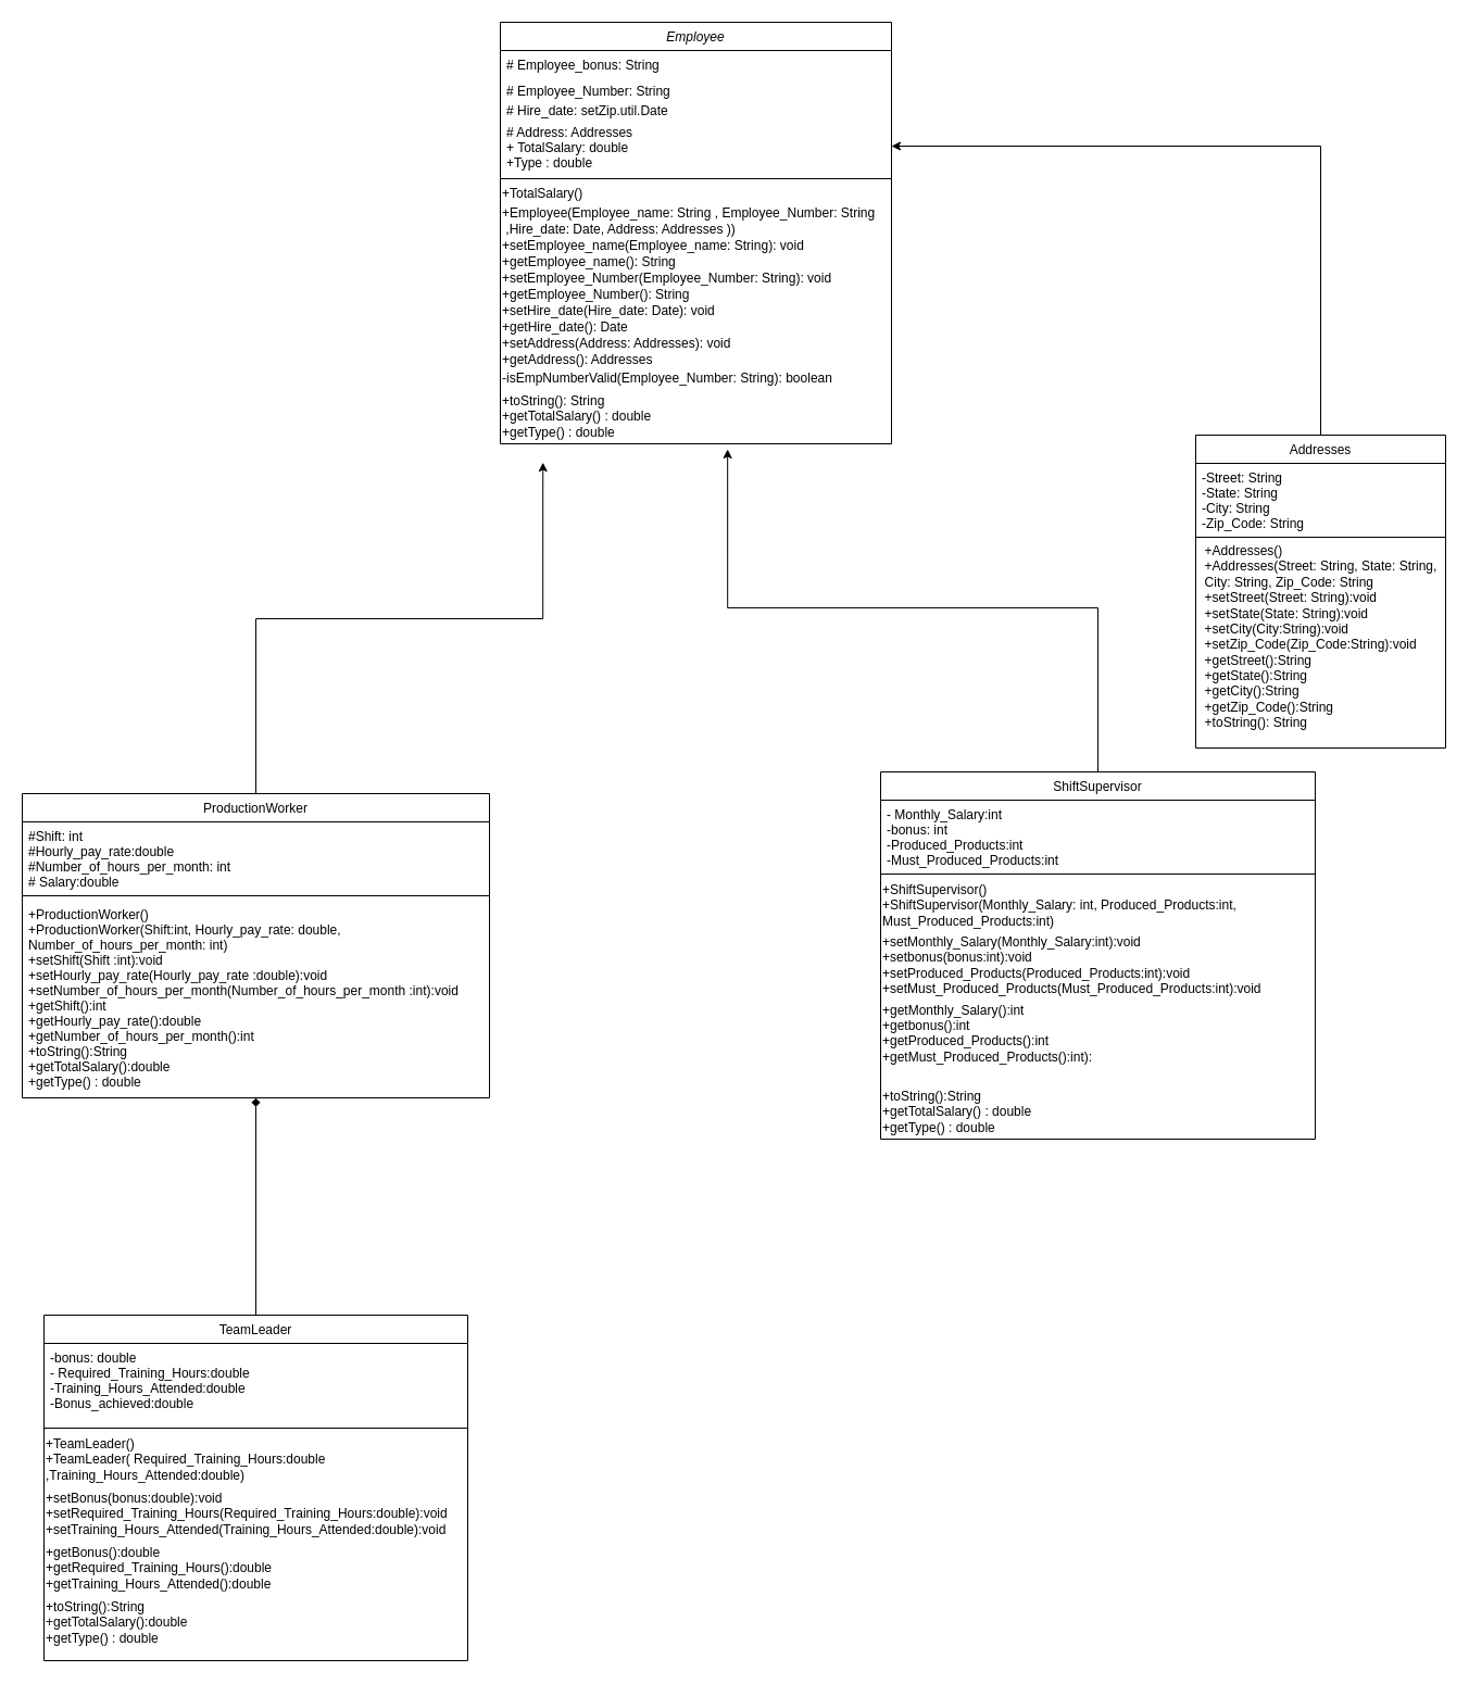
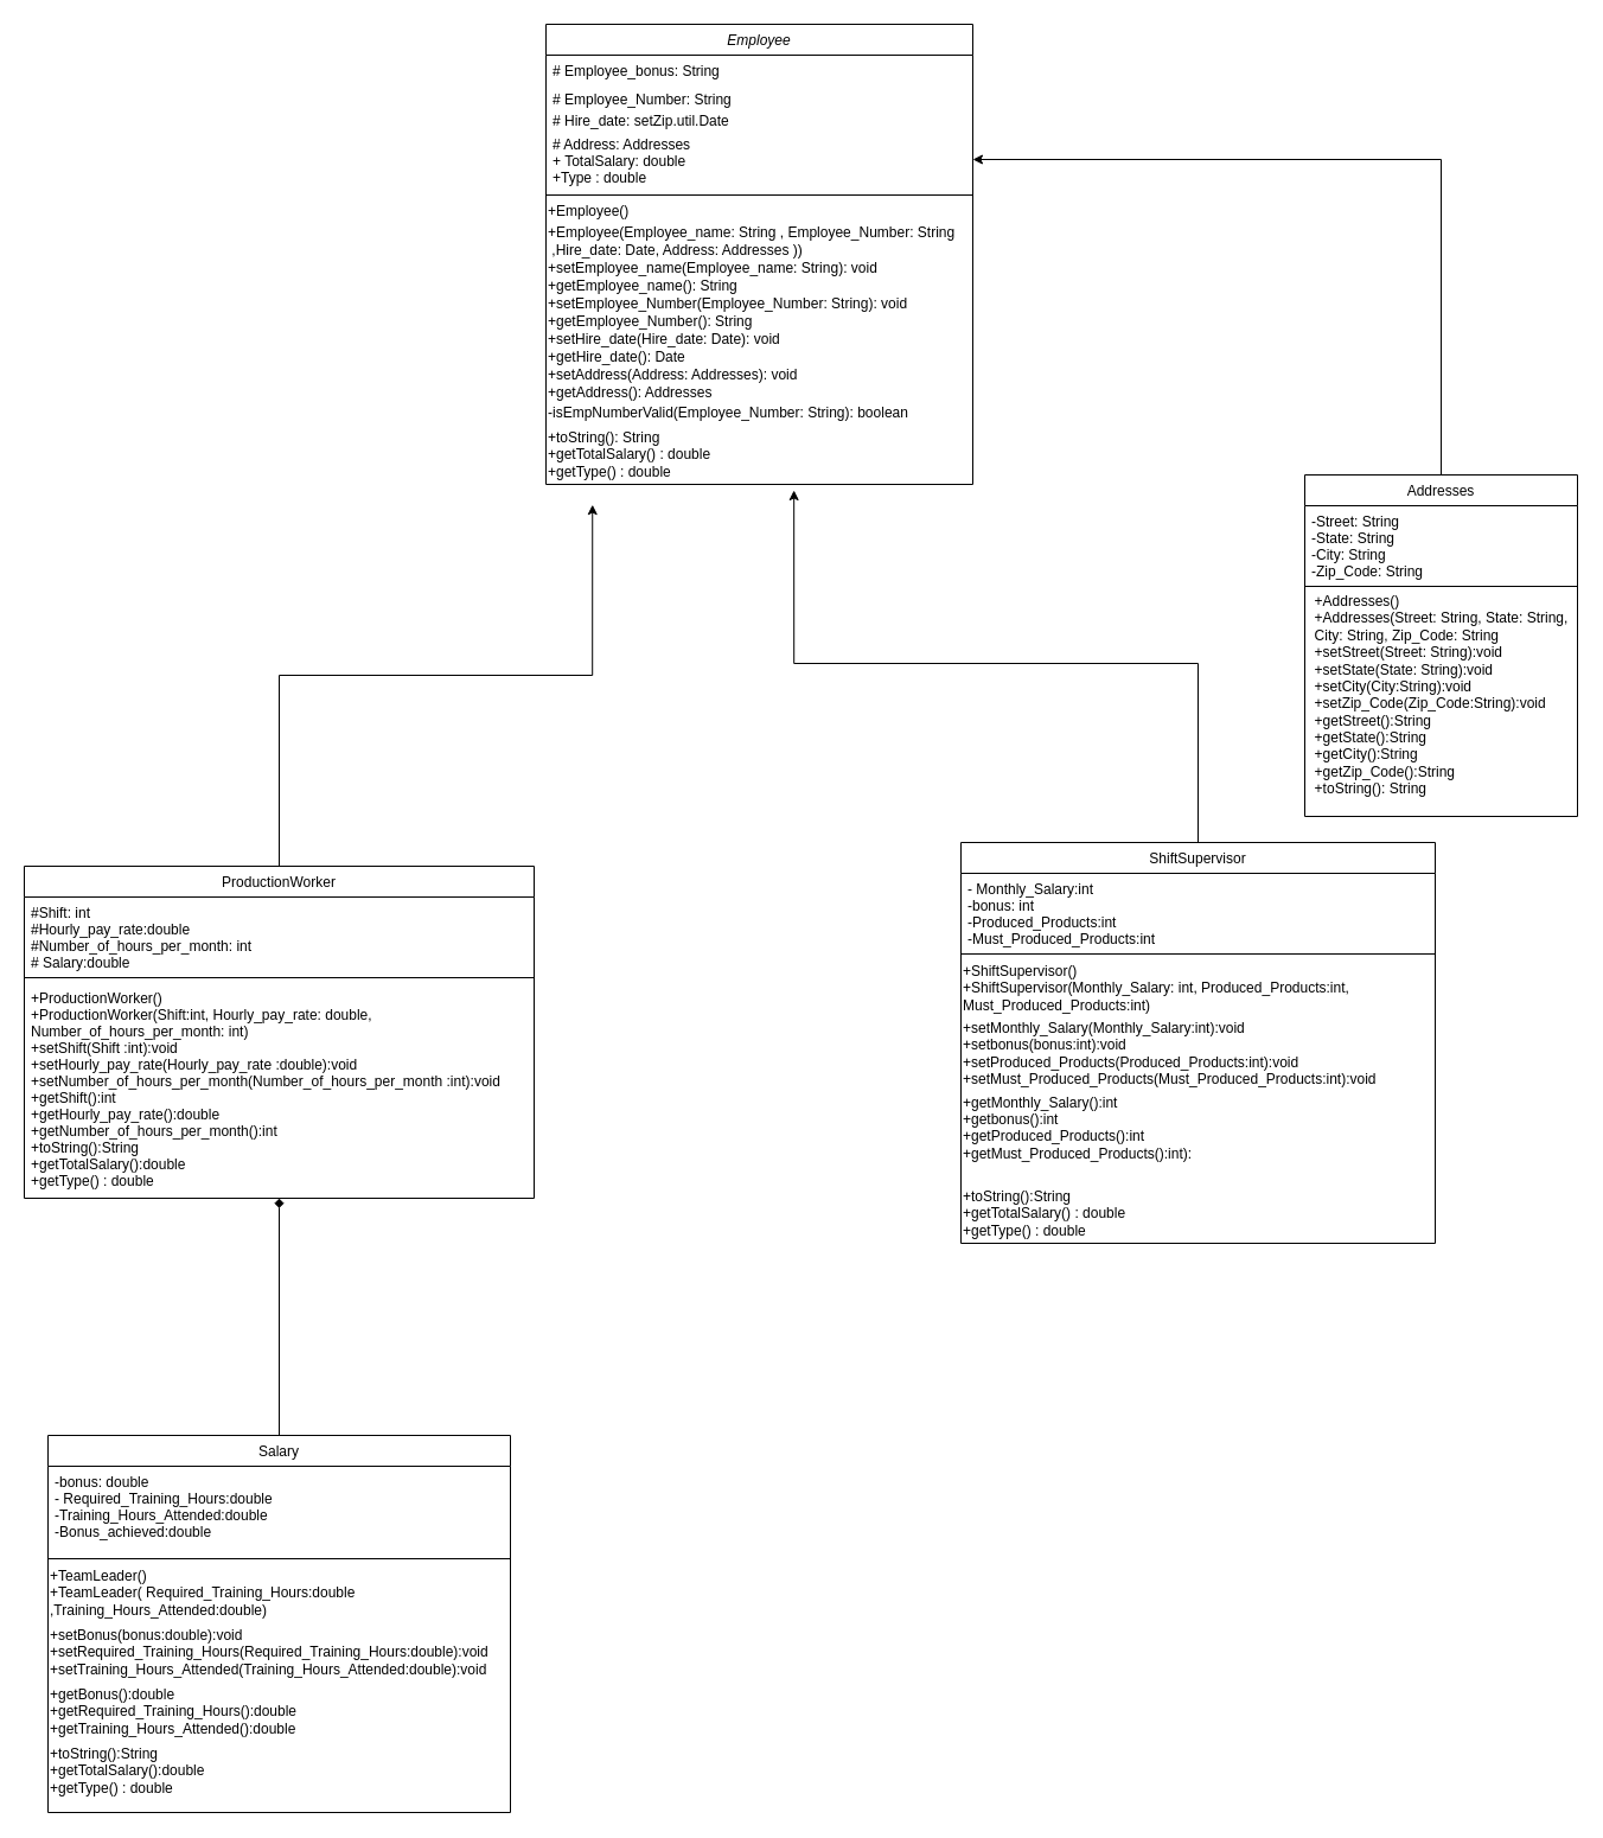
- <mxCell id="8" value="+TotalSalary()&lt;br&gt;" style="text;html=1;align=left;verticalAlign=middle;resizable=0;points=[];autosize=1;" parent="2" vertex="1"><mxGeometry y="148" width="360" height="20" as="geometry" /></mxCell>
+ <mxCell id="8" value="+Employee()&lt;br&gt;" style="text;html=1;align=left;verticalAlign=middle;resizable=0;points=[];autosize=1;" parent="2" vertex="1"><mxGeometry y="148" width="360" height="20" as="geometry" /></mxCell>
- <mxCell id="30" value="TeamLeader" style="swimlane;fontStyle=0;align=center;verticalAlign=top;childLayout=stackLayout;horizontal=1;startSize=26;horizontalStack=0;resizeParent=1;resizeLast=0;collapsible=1;marginBottom=0;rounded=0;shadow=0;strokeWidth=1;" parent="1" vertex="1"><mxGeometry x="40" y="1210" width="390" height="318" as="geometry"><mxRectangle x="130" y="380" width="160" height="26" as="alternateBounds" /></mxGeometry></mxCell>
+ <mxCell id="30" value="Salary" style="swimlane;fontStyle=0;align=center;verticalAlign=top;childLayout=stackLayout;horizontal=1;startSize=26;horizontalStack=0;resizeParent=1;resizeLast=0;collapsible=1;marginBottom=0;rounded=0;shadow=0;strokeWidth=1;" parent="1" vertex="1"><mxGeometry x="40" y="1210" width="390" height="318" as="geometry"><mxRectangle x="130" y="380" width="160" height="26" as="alternateBounds" /></mxGeometry></mxCell>
